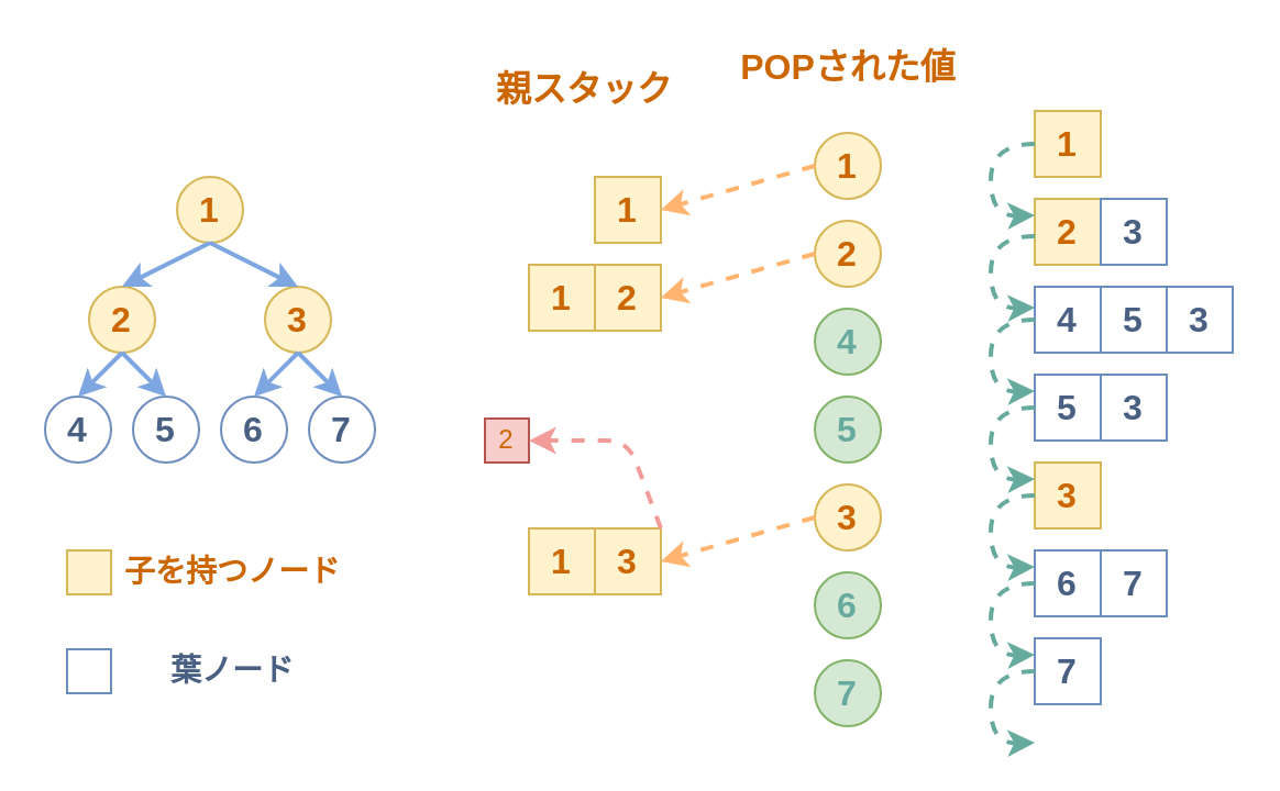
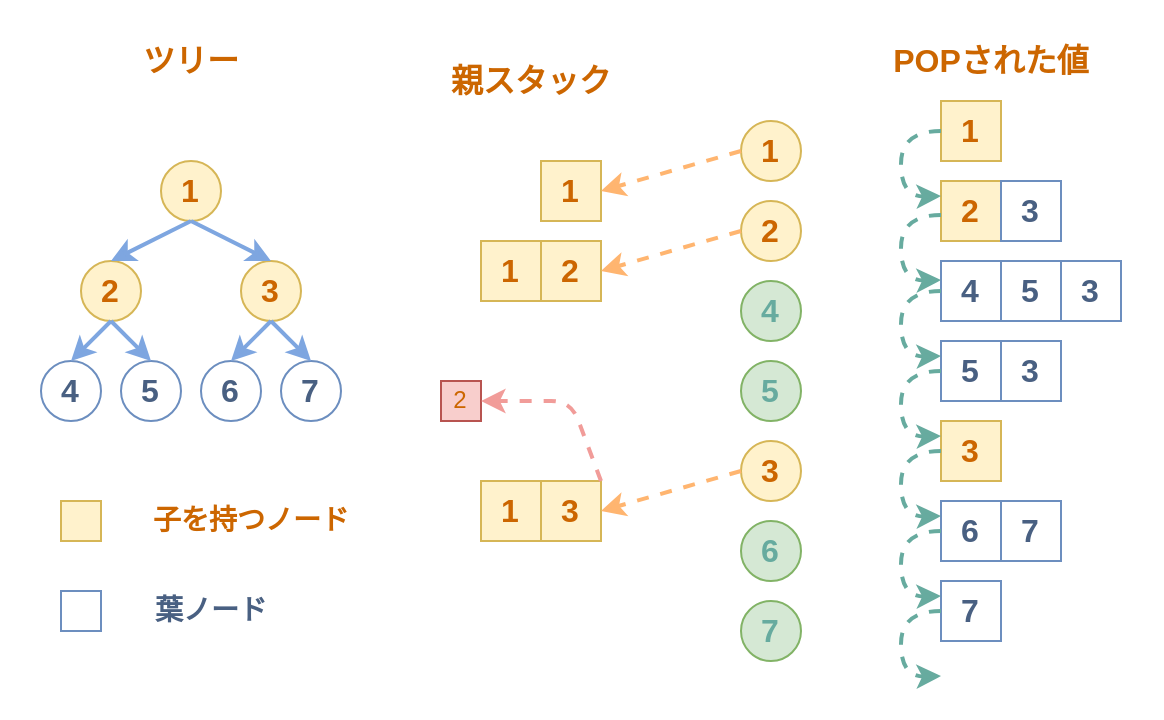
+ <mxCell id="54" value="&lt;font color=&quot;#cc6600&quot; size=&quot;1&quot;&gt;&lt;b style=&quot;font-size: 16px&quot;&gt;ツリー&lt;/b&gt;&lt;/font&gt;" style="text;html=1;align=center;verticalAlign=middle;resizable=0;points=[];autosize=1;" vertex="1" parent="1"><mxGeometry x="65" y="20" width="60" height="20" as="geometry" /></mxCell>
- <mxCell id="55" value="&lt;font color=&quot;#cc6600&quot; size=&quot;1&quot;&gt;&lt;b style=&quot;font-size: 16px&quot;&gt;POPされた値&lt;/b&gt;&lt;/font&gt;" style="text;html=1;align=center;verticalAlign=middle;resizable=0;points=[];autosize=1;" vertex="1" parent="1"><mxGeometry x="330" y="20" width="110" height="20" as="geometry" /></mxCell>
+ <mxCell id="55" value="&lt;font color=&quot;#cc6600&quot; size=&quot;1&quot;&gt;&lt;b style=&quot;font-size: 16px&quot;&gt;POPされた値&lt;/b&gt;&lt;/font&gt;" style="text;html=1;align=center;verticalAlign=middle;resizable=0;points=[];autosize=1;" vertex="1" parent="1"><mxGeometry x="440" y="20" width="110" height="20" as="geometry" /></mxCell>
- <mxCell id="15" value="&lt;b&gt;&lt;font style=&quot;font-size: 14px&quot; color=&quot;#cc6600&quot;&gt;子を持つノード&lt;/font&gt;&lt;/b&gt;" style="text;html=1;align=center;verticalAlign=middle;resizable=0;points=[];autosize=1;" vertex="1" parent="1"><mxGeometry x="50" y="250" width="110" height="20" as="geometry" /></mxCell>
+ <mxCell id="15" value="&lt;b&gt;&lt;font style=&quot;font-size: 14px&quot; color=&quot;#cc6600&quot;&gt;子を持つノード&lt;/font&gt;&lt;/b&gt;" style="text;html=1;align=center;verticalAlign=middle;resizable=0;points=[];autosize=1;" vertex="1" parent="1"><mxGeometry x="70" y="250" width="110" height="20" as="geometry" /></mxCell>
